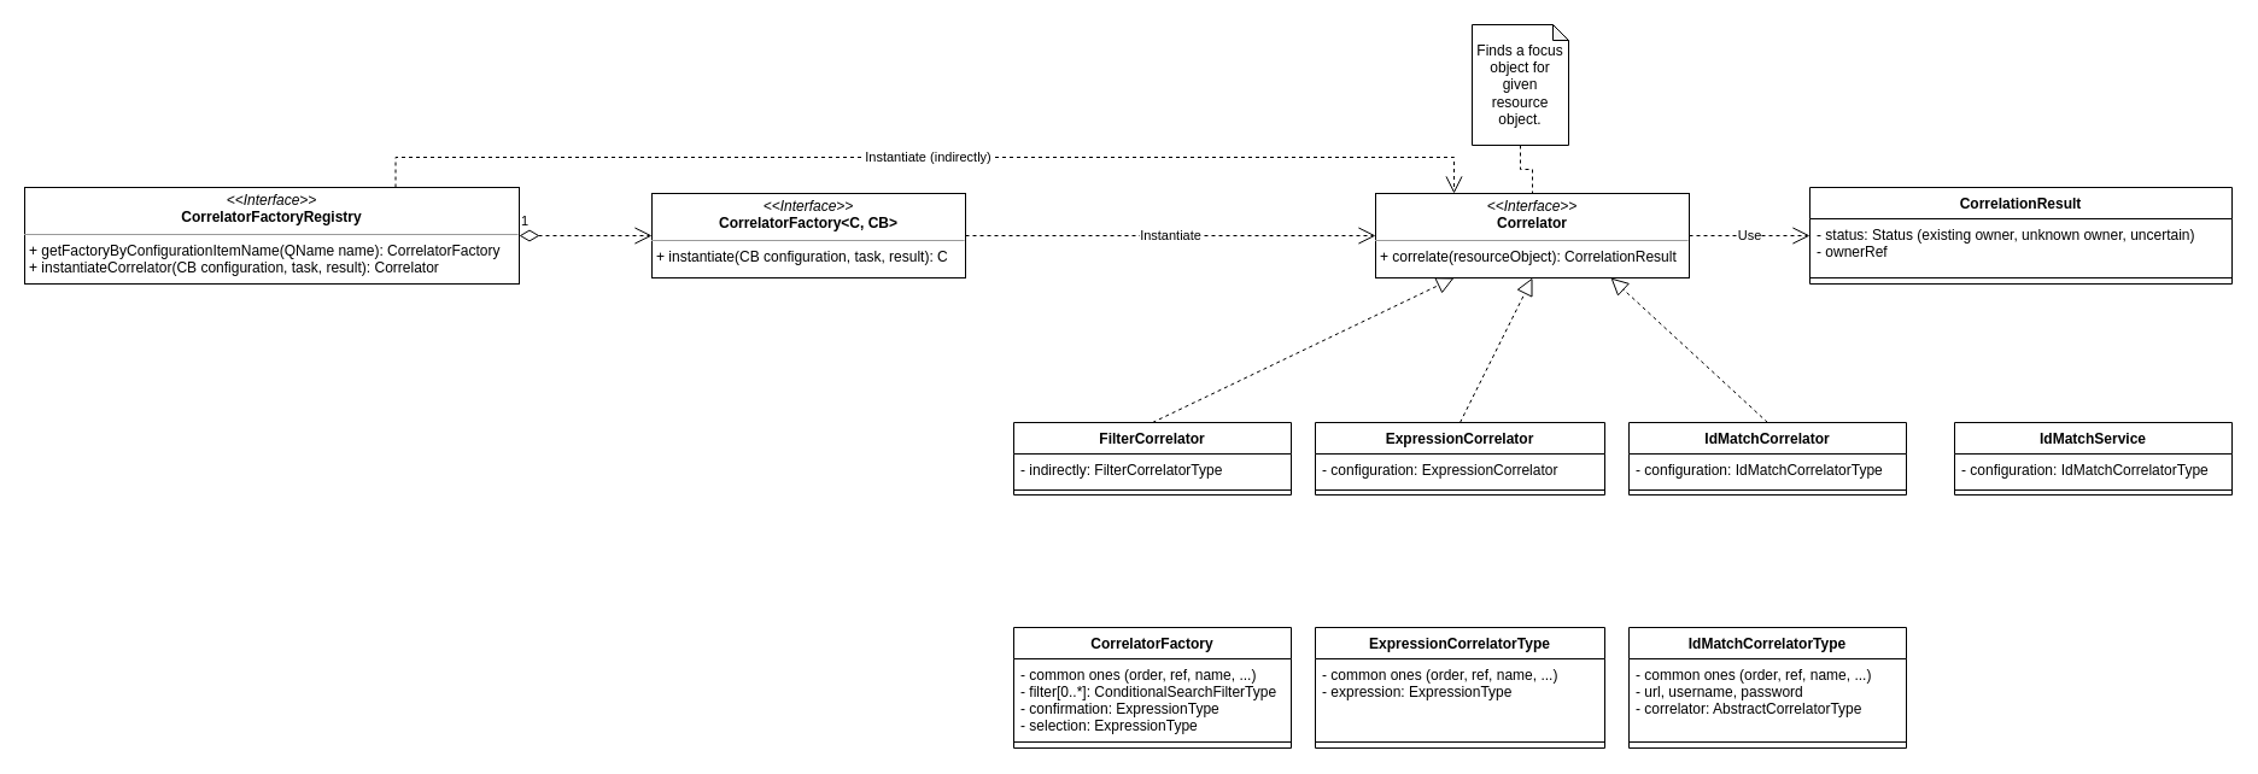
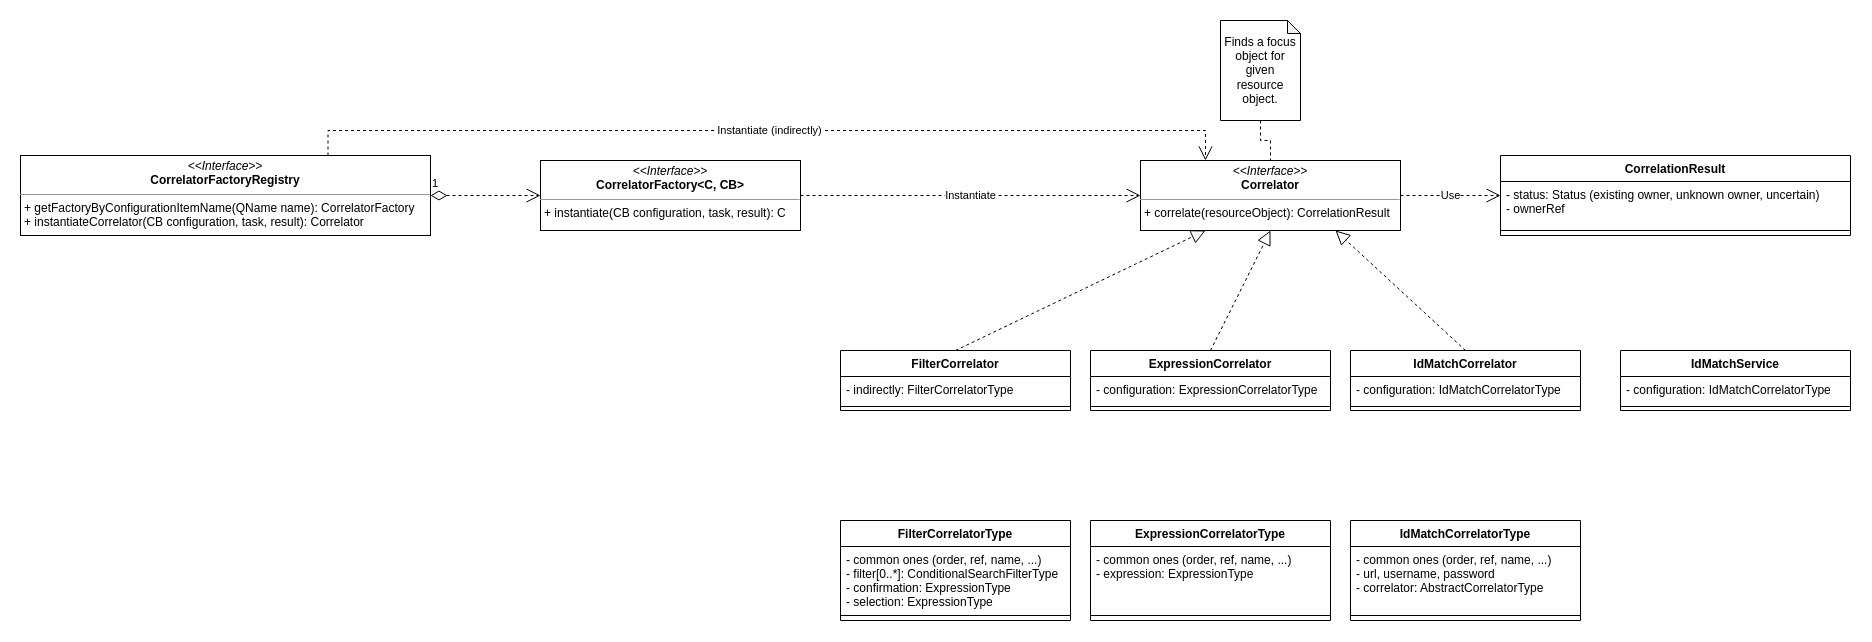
- <mxCell id="16" value="- configuration: ExpressionCorrelator" style="text;strokeColor=none;fillColor=none;align=left;verticalAlign=top;spacingLeft=4;spacingRight=4;overflow=hidden;rotatable=0;points=[[0,0.5],[1,0.5]];portConstraint=eastwest;" parent="15" vertex="1"><mxGeometry y="26" width="240" height="26" as="geometry" /></mxCell>
+ <mxCell id="16" value="- configuration: ExpressionCorrelatorType" style="text;strokeColor=none;fillColor=none;align=left;verticalAlign=top;spacingLeft=4;spacingRight=4;overflow=hidden;rotatable=0;points=[[0,0.5],[1,0.5]];portConstraint=eastwest;" parent="15" vertex="1"><mxGeometry y="26" width="240" height="26" as="geometry" /></mxCell>
- <mxCell id="20" value="CorrelatorFactory" style="swimlane;fontStyle=1;align=center;verticalAlign=top;childLayout=stackLayout;horizontal=1;startSize=26;horizontalStack=0;resizeParent=1;resizeParentMax=0;resizeLast=0;collapsible=1;marginBottom=0;" parent="1" vertex="1"><mxGeometry x="840" y="520" width="230" height="100" as="geometry" /></mxCell>
+ <mxCell id="20" value="FilterCorrelatorType" style="swimlane;fontStyle=1;align=center;verticalAlign=top;childLayout=stackLayout;horizontal=1;startSize=26;horizontalStack=0;resizeParent=1;resizeParentMax=0;resizeLast=0;collapsible=1;marginBottom=0;" parent="1" vertex="1"><mxGeometry x="840" y="520" width="230" height="100" as="geometry" /></mxCell>
